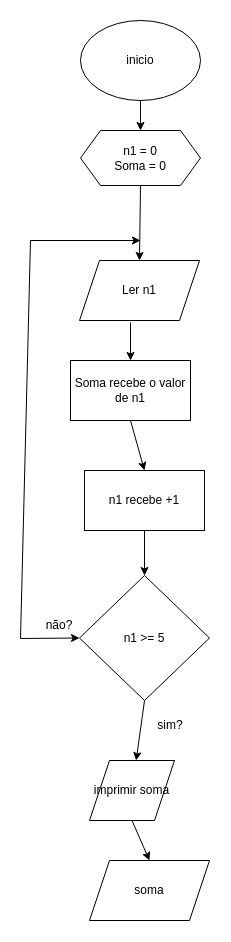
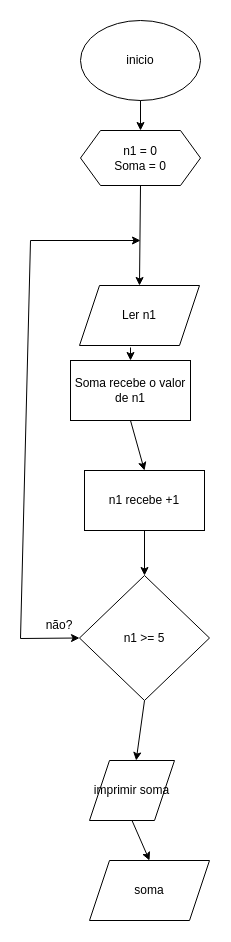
- <mxCell id="4" value="Ler n1" style="shape=parallelogram;perimeter=parallelogramPerimeter;whiteSpace=wrap;html=1;fixedSize=1;" parent="1" vertex="1"><mxGeometry x="79" y="260" width="120" height="60" as="geometry" /></mxCell>
+ <mxCell id="4" value="Ler n1" style="shape=parallelogram;perimeter=parallelogramPerimeter;whiteSpace=wrap;html=1;fixedSize=1;" parent="1" vertex="1"><mxGeometry x="79" y="285" width="120" height="60" as="geometry" /></mxCell>
- <mxCell id="12" value="sim?" style="text;html=1;align=center;verticalAlign=middle;whiteSpace=wrap;rounded=0;" parent="1" vertex="1"><mxGeometry x="140" y="710" width="60" height="30" as="geometry" /></mxCell>
